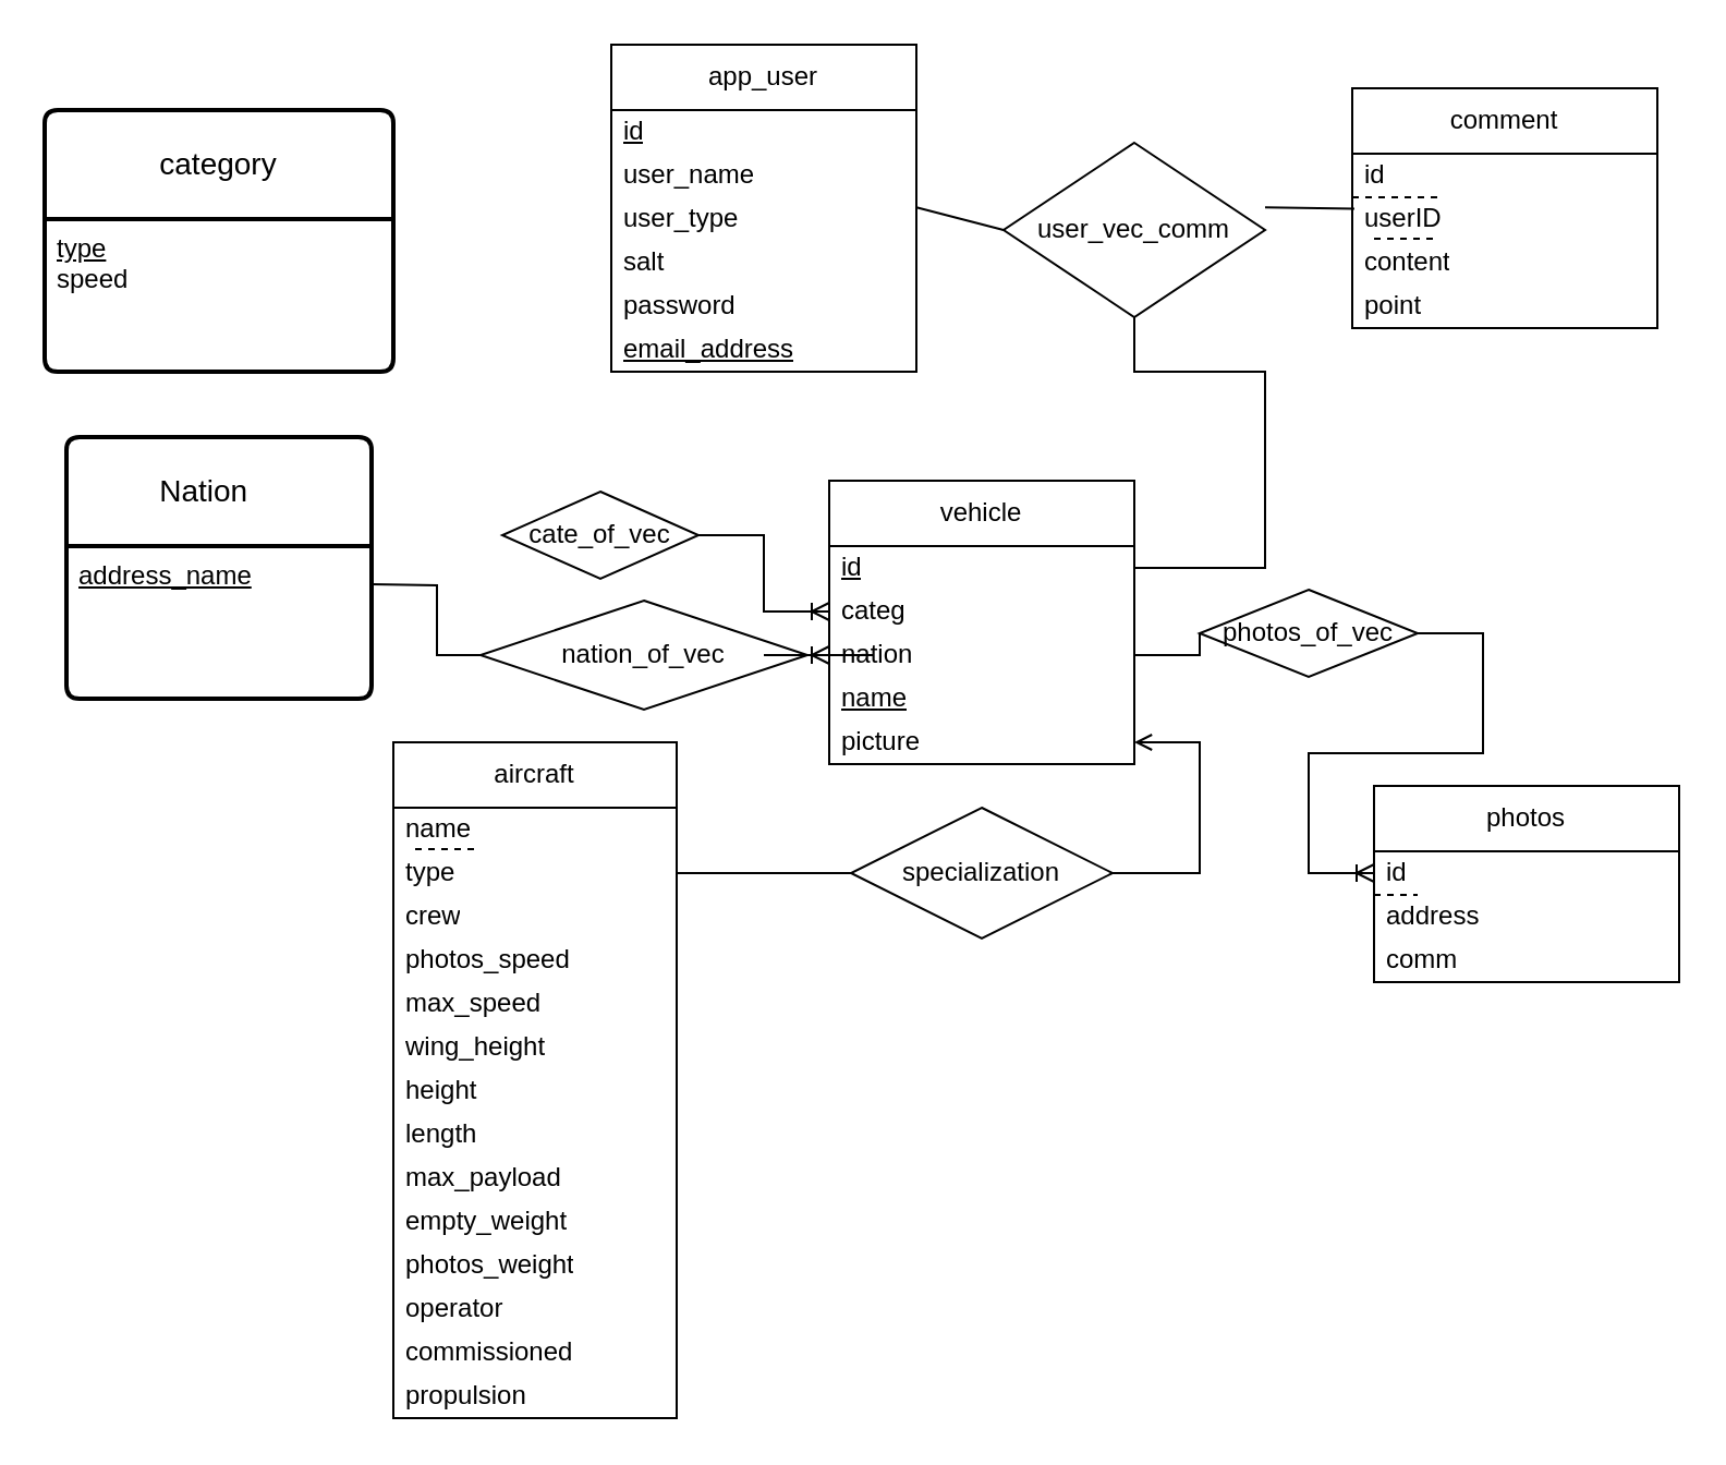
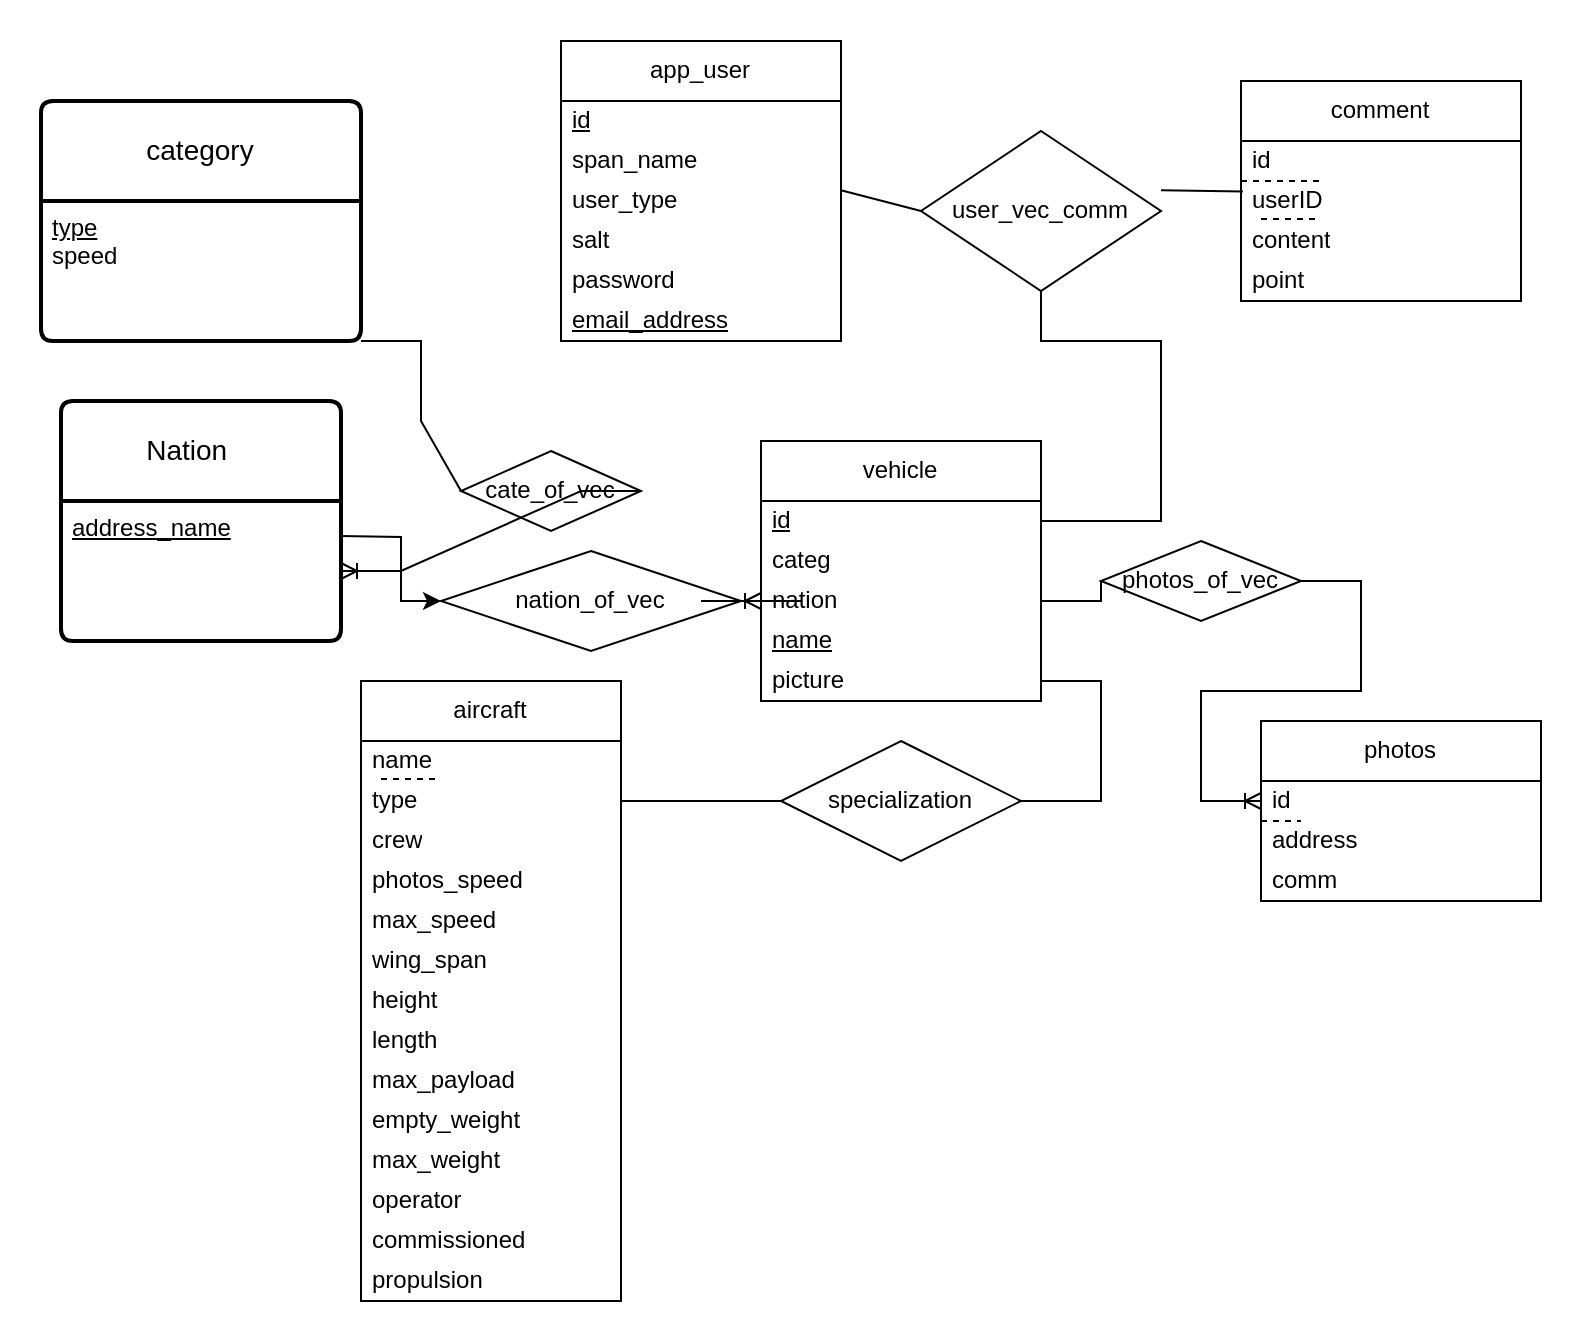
- <mxCell id="39" value="user_name" style="text;strokeColor=none;fillColor=none;align=left;verticalAlign=middle;spacingLeft=4;spacingRight=4;overflow=hidden;points=[[0,0.5],[1,0.5]];portConstraint=eastwest;rotatable=0;whiteSpace=wrap;html=1;" vertex="1" parent="37"><mxGeometry y="50" width="140" height="20" as="geometry" /></mxCell>
+ <mxCell id="39" value="span_name" style="text;strokeColor=none;fillColor=none;align=left;verticalAlign=middle;spacingLeft=4;spacingRight=4;overflow=hidden;points=[[0,0.5],[1,0.5]];portConstraint=eastwest;rotatable=0;whiteSpace=wrap;html=1;" vertex="1" parent="37"><mxGeometry y="50" width="140" height="20" as="geometry" /></mxCell>
+ <mxCell id="57" value="" style="endArrow=none;html=1;rounded=0;entryX=0;entryY=0.5;entryDx=0;entryDy=0;exitX=1;exitY=1;exitDx=0;exitDy=0;" edge="1" parent="1" source="47" target="48"><mxGeometry relative="1" as="geometry"><mxPoint x="170" y="220" as="sourcePoint" /><mxPoint x="210" y="220.34" as="targetPoint" /><Array as="points"><mxPoint x="210" y="170" /><mxPoint x="210" y="210" /></Array></mxGeometry></mxCell>
- <mxCell id="49" value="" style="edgeStyle=entityRelationEdgeStyle;fontSize=12;html=1;endArrow=ERoneToMany;rounded=0;exitX=1;exitY=0.5;exitDx=0;exitDy=0;entryX=0;entryY=0.5;entryDx=0;entryDy=0;" edge="1" parent="1" source="48" target="4"><mxGeometry width="100" height="100" relative="1" as="geometry"><mxPoint x="270" y="380" as="sourcePoint" /><mxPoint x="380" y="240" as="targetPoint" /></mxGeometry></mxCell>
+ <mxCell id="49" value="" style="edgeStyle=entityRelationEdgeStyle;fontSize=12;html=1;endArrow=ERoneToMany;rounded=0;exitX=1;exitY=0.5;exitDx=0;exitDy=0;" edge="1" parent="1" source="48" target="45"><mxGeometry width="100" height="100" relative="1" as="geometry"><mxPoint x="270" y="380" as="sourcePoint" /><mxPoint x="380" y="240" as="targetPoint" /></mxGeometry></mxCell>
- <mxCell id="51" value="" style="endArrow=none;html=1;rounded=0;entryX=0;entryY=0.5;entryDx=0;entryDy=0;exitX=1;exitY=0.25;exitDx=0;exitDy=0;" edge="1" parent="1" source="45" target="50"><mxGeometry relative="1" as="geometry"><mxPoint x="80" y="500" as="sourcePoint" /><mxPoint x="240" y="500" as="targetPoint" /><Array as="points"><mxPoint x="200" y="268" /><mxPoint x="200" y="300" /></Array></mxGeometry></mxCell>
+ <mxCell id="51" value="" style="endArrow=classic;html=1;rounded=0;entryX=0;entryY=0.5;entryDx=0;entryDy=0;exitX=1;exitY=0.25;exitDx=0;exitDy=0;" edge="1" parent="1" source="45" target="50"><mxGeometry relative="1" as="geometry"><mxPoint x="80" y="500" as="sourcePoint" /><mxPoint x="240" y="500" as="targetPoint" /><Array as="points"><mxPoint x="200" y="268" /><mxPoint x="200" y="300" /></Array></mxGeometry></mxCell>
- <mxCell id="63" value="" style="endArrow=open;html=1;rounded=0;entryX=1;entryY=0.5;entryDx=0;entryDy=0;exitX=1;exitY=0.5;exitDx=0;exitDy=0;" edge="1" parent="1" source="61" target="7"><mxGeometry relative="1" as="geometry"><mxPoint x="510" y="489.66" as="sourcePoint" /><mxPoint x="670" y="489.66" as="targetPoint" /><Array as="points"><mxPoint x="530" y="400" /><mxPoint x="550" y="400" /><mxPoint x="550" y="340" /></Array></mxGeometry></mxCell>
+ <mxCell id="63" value="" style="endArrow=none;html=1;rounded=0;entryX=1;entryY=0.5;entryDx=0;entryDy=0;exitX=1;exitY=0.5;exitDx=0;exitDy=0;" edge="1" parent="1" source="61" target="7"><mxGeometry relative="1" as="geometry"><mxPoint x="510" y="489.66" as="sourcePoint" /><mxPoint x="670" y="489.66" as="targetPoint" /><Array as="points"><mxPoint x="530" y="400" /><mxPoint x="550" y="400" /><mxPoint x="550" y="340" /></Array></mxGeometry></mxCell>
- <mxCell id="28" value="wing_height" style="text;strokeColor=none;fillColor=none;align=left;verticalAlign=middle;spacingLeft=4;spacingRight=4;overflow=hidden;points=[[0,0.5],[1,0.5]];portConstraint=eastwest;rotatable=0;whiteSpace=wrap;html=1;" vertex="1" parent="21"><mxGeometry y="130" width="130" height="20" as="geometry" /></mxCell>
+ <mxCell id="28" value="wing_span" style="text;strokeColor=none;fillColor=none;align=left;verticalAlign=middle;spacingLeft=4;spacingRight=4;overflow=hidden;points=[[0,0.5],[1,0.5]];portConstraint=eastwest;rotatable=0;whiteSpace=wrap;html=1;" vertex="1" parent="21"><mxGeometry y="130" width="130" height="20" as="geometry" /></mxCell>
- <mxCell id="33" value="photos_weight" style="text;strokeColor=none;fillColor=none;align=left;verticalAlign=middle;spacingLeft=4;spacingRight=4;overflow=hidden;points=[[0,0.5],[1,0.5]];portConstraint=eastwest;rotatable=0;whiteSpace=wrap;html=1;" vertex="1" parent="21"><mxGeometry y="230" width="130" height="20" as="geometry" /></mxCell>
+ <mxCell id="33" value="max_weight" style="text;strokeColor=none;fillColor=none;align=left;verticalAlign=middle;spacingLeft=4;spacingRight=4;overflow=hidden;points=[[0,0.5],[1,0.5]];portConstraint=eastwest;rotatable=0;whiteSpace=wrap;html=1;" vertex="1" parent="21"><mxGeometry y="230" width="130" height="20" as="geometry" /></mxCell>
